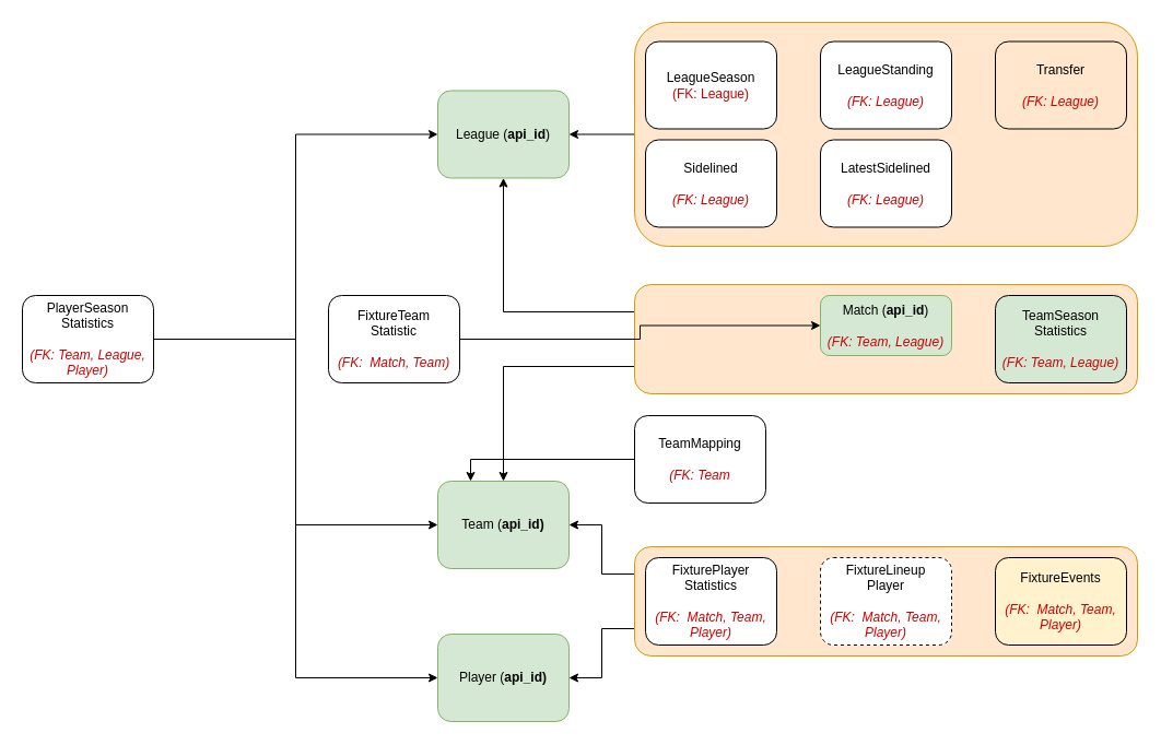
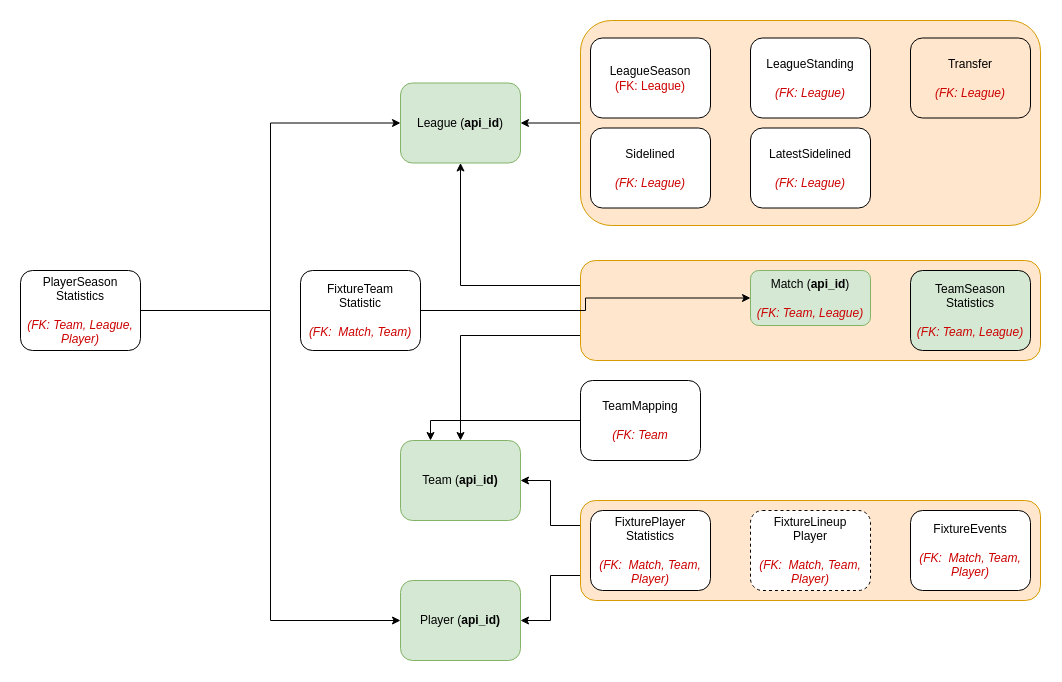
- <mxCell id="18" style="edgeStyle=orthogonalEdgeStyle;rounded=0;orthogonalLoop=1;jettySize=auto;html=1;exitX=1;exitY=0.5;exitDx=0;exitDy=0;entryX=0;entryY=0.5;entryDx=0;entryDy=0;" edge="1" parent="1" source="20" target="13"><mxGeometry relative="1" as="geometry" /></mxCell>
- <mxCell id="26" value="FixtureEvents&lt;br&gt;&lt;br&gt;&lt;i&gt;&lt;font color=&quot;#cc0000&quot;&gt;(FK:&amp;nbsp; Match, Team, Player)&lt;/font&gt;&lt;/i&gt;" style="rounded=1;whiteSpace=wrap;html=1;fontSize=12;glass=0;strokeWidth=1;shadow=0;fillColor=#fff2cc;" vertex="1" parent="1"><mxGeometry x="910" y="510" width="120" height="80" as="geometry" /></mxCell>
+ <mxCell id="26" value="FixtureEvents&lt;br&gt;&lt;br&gt;&lt;i&gt;&lt;font color=&quot;#cc0000&quot;&gt;(FK:&amp;nbsp; Match, Team, Player)&lt;/font&gt;&lt;/i&gt;" style="rounded=1;whiteSpace=wrap;html=1;fontSize=12;glass=0;strokeWidth=1;shadow=0;" vertex="1" parent="1"><mxGeometry x="910" y="510" width="120" height="80" as="geometry" /></mxCell>
